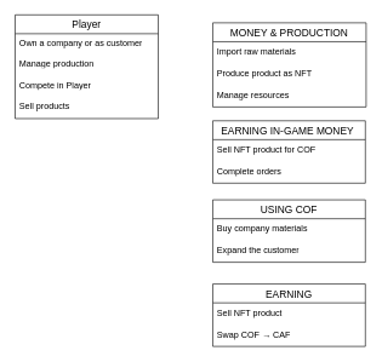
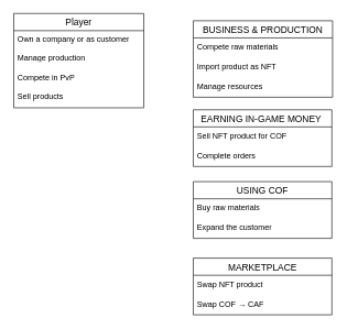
- <mxCell id="7" value="MONEY &amp; PRODUCTION" style="swimlane;fontStyle=0;childLayout=stackLayout;horizontal=1;startSize=26;horizontalStack=0;resizeParent=1;resizeParentMax=0;resizeLast=0;collapsible=1;marginBottom=0;align=center;fontSize=14;" vertex="1" parent="1"><mxGeometry x="292" y="31" width="211" height="116" as="geometry" /></mxCell>
+ <mxCell id="7" value="BUSINESS &amp; PRODUCTION" style="swimlane;fontStyle=0;childLayout=stackLayout;horizontal=1;startSize=26;horizontalStack=0;resizeParent=1;resizeParentMax=0;resizeLast=0;collapsible=1;marginBottom=0;align=center;fontSize=14;" vertex="1" parent="1"><mxGeometry x="292" y="31" width="211" height="116" as="geometry" /></mxCell>
- <mxCell id="8" value="Import raw materials" style="text;strokeColor=none;fillColor=none;spacingLeft=4;spacingRight=4;overflow=hidden;rotatable=0;points=[[0,0.5],[1,0.5]];portConstraint=eastwest;fontSize=12;whiteSpace=wrap;html=1;" vertex="1" parent="7"><mxGeometry y="26" width="211" height="30" as="geometry" /></mxCell>
+ <mxCell id="8" value="Compete raw materials" style="text;strokeColor=none;fillColor=none;spacingLeft=4;spacingRight=4;overflow=hidden;rotatable=0;points=[[0,0.5],[1,0.5]];portConstraint=eastwest;fontSize=12;whiteSpace=wrap;html=1;" vertex="1" parent="7"><mxGeometry y="26" width="211" height="30" as="geometry" /></mxCell>
- <mxCell id="9" value="Produce product as NFT" style="text;strokeColor=none;fillColor=none;spacingLeft=4;spacingRight=4;overflow=hidden;rotatable=0;points=[[0,0.5],[1,0.5]];portConstraint=eastwest;fontSize=12;whiteSpace=wrap;html=1;" vertex="1" parent="7"><mxGeometry y="56" width="211" height="30" as="geometry" /></mxCell>
+ <mxCell id="9" value="Import product as NFT" style="text;strokeColor=none;fillColor=none;spacingLeft=4;spacingRight=4;overflow=hidden;rotatable=0;points=[[0,0.5],[1,0.5]];portConstraint=eastwest;fontSize=12;whiteSpace=wrap;html=1;" vertex="1" parent="7"><mxGeometry y="56" width="211" height="30" as="geometry" /></mxCell>
- <mxCell id="5" value="Compete in Player" style="text;strokeColor=none;fillColor=none;spacingLeft=4;spacingRight=4;overflow=hidden;rotatable=0;points=[[0,0.5],[1,0.5]];portConstraint=eastwest;fontSize=12;whiteSpace=wrap;html=1;" vertex="1" parent="2"><mxGeometry y="83" width="197" height="30" as="geometry" /></mxCell>
+ <mxCell id="5" value="Compete in PvP" style="text;strokeColor=none;fillColor=none;spacingLeft=4;spacingRight=4;overflow=hidden;rotatable=0;points=[[0,0.5],[1,0.5]];portConstraint=eastwest;fontSize=12;whiteSpace=wrap;html=1;" vertex="1" parent="2"><mxGeometry y="83" width="197" height="30" as="geometry" /></mxCell>
- <mxCell id="15" value="Buy company materials" style="text;strokeColor=none;fillColor=none;spacingLeft=4;spacingRight=4;overflow=hidden;rotatable=0;points=[[0,0.5],[1,0.5]];portConstraint=eastwest;fontSize=12;whiteSpace=wrap;html=1;" vertex="1" parent="14"><mxGeometry y="26" width="210" height="30" as="geometry" /></mxCell>
+ <mxCell id="15" value="Buy raw materials" style="text;strokeColor=none;fillColor=none;spacingLeft=4;spacingRight=4;overflow=hidden;rotatable=0;points=[[0,0.5],[1,0.5]];portConstraint=eastwest;fontSize=12;whiteSpace=wrap;html=1;" vertex="1" parent="14"><mxGeometry y="26" width="210" height="30" as="geometry" /></mxCell>
- <mxCell id="17" value="EARNING" style="swimlane;fontStyle=0;childLayout=stackLayout;horizontal=1;startSize=26;horizontalStack=0;resizeParent=1;resizeParentMax=0;resizeLast=0;collapsible=1;marginBottom=0;align=center;fontSize=14;fixedWidth=1;" vertex="1" parent="1"><mxGeometry x="292" y="391" width="210" height="86" as="geometry" /></mxCell>
+ <mxCell id="17" value="MARKETPLACE" style="swimlane;fontStyle=0;childLayout=stackLayout;horizontal=1;startSize=26;horizontalStack=0;resizeParent=1;resizeParentMax=0;resizeLast=0;collapsible=1;marginBottom=0;align=center;fontSize=14;fixedWidth=1;" vertex="1" parent="1"><mxGeometry x="292" y="391" width="210" height="86" as="geometry" /></mxCell>
- <mxCell id="18" value="Sell NFT product" style="text;strokeColor=none;fillColor=none;spacingLeft=4;spacingRight=4;overflow=hidden;rotatable=0;points=[[0,0.5],[1,0.5]];portConstraint=eastwest;fontSize=12;whiteSpace=wrap;html=1;" vertex="1" parent="17"><mxGeometry y="26" width="210" height="30" as="geometry" /></mxCell>
+ <mxCell id="18" value="Swap NFT product" style="text;strokeColor=none;fillColor=none;spacingLeft=4;spacingRight=4;overflow=hidden;rotatable=0;points=[[0,0.5],[1,0.5]];portConstraint=eastwest;fontSize=12;whiteSpace=wrap;html=1;" vertex="1" parent="17"><mxGeometry y="26" width="210" height="30" as="geometry" /></mxCell>
